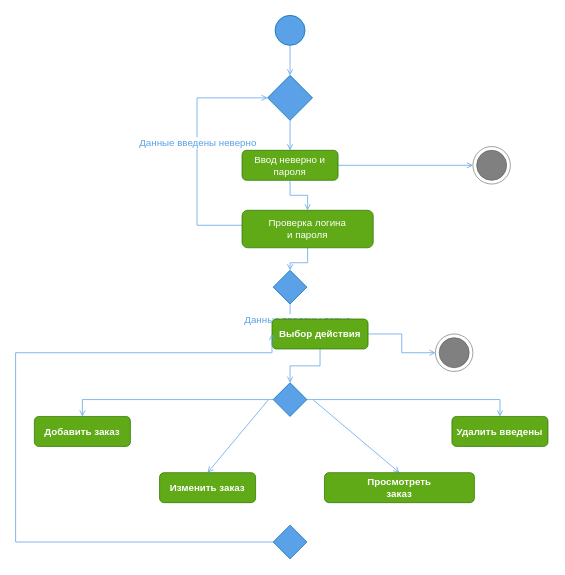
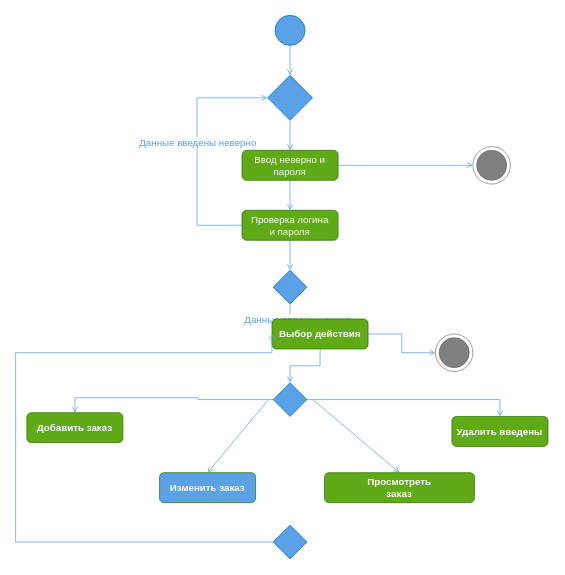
- <mxCell id="15" value="Проверка логина&lt;div&gt;и пароля&lt;/div&gt;" style="rounded=1;whiteSpace=wrap;html=1;fillColor=#60a917;fontColor=#ffffff;strokeColor=#2D7600;fontSize=13;" vertex="1" parent="1"><mxGeometry x="322" y="280" width="175" height="50" as="geometry" /></mxCell>
+ <mxCell id="15" value="Проверка логина&lt;div&gt;и пароля&lt;/div&gt;" style="rounded=1;whiteSpace=wrap;html=1;fillColor=#60a917;fontColor=#ffffff;strokeColor=#2D7600;fontSize=13;" vertex="1" parent="1"><mxGeometry x="322" y="280" width="128.12" height="40" as="geometry" /></mxCell>
- <mxCell id="32" value="Добавить заказ" style="rounded=1;whiteSpace=wrap;html=1;fillColor=#60a917;fontColor=#ffffff;strokeColor=#2D7600;fontSize=13;fontStyle=1" vertex="1" parent="1"><mxGeometry x="45" y="555" width="128.12" height="40" as="geometry" /></mxCell>
+ <mxCell id="32" value="Добавить заказ" style="rounded=1;whiteSpace=wrap;html=1;fillColor=#60a917;fontColor=#ffffff;strokeColor=#2D7600;fontSize=13;fontStyle=1" vertex="1" parent="1"><mxGeometry x="35" y="550" width="128.12" height="40" as="geometry" /></mxCell>
- <mxCell id="31" value="Изменить заказ" style="rounded=1;whiteSpace=wrap;html=1;fillColor=#60a917;fontColor=#ffffff;strokeColor=#2D7600;fontSize=13;fontStyle=1" vertex="1" parent="1"><mxGeometry x="212" y="630" width="128.12" height="40" as="geometry" /></mxCell>
+ <mxCell id="31" value="Изменить заказ" style="rounded=1;whiteSpace=wrap;html=1;fillColor=#5aa1e7;fontColor=#ffffff;strokeColor=#2D7600;fontSize=13;fontStyle=1;" vertex="1" parent="1"><mxGeometry x="212" y="630" width="128.12" height="40" as="geometry" /></mxCell>
